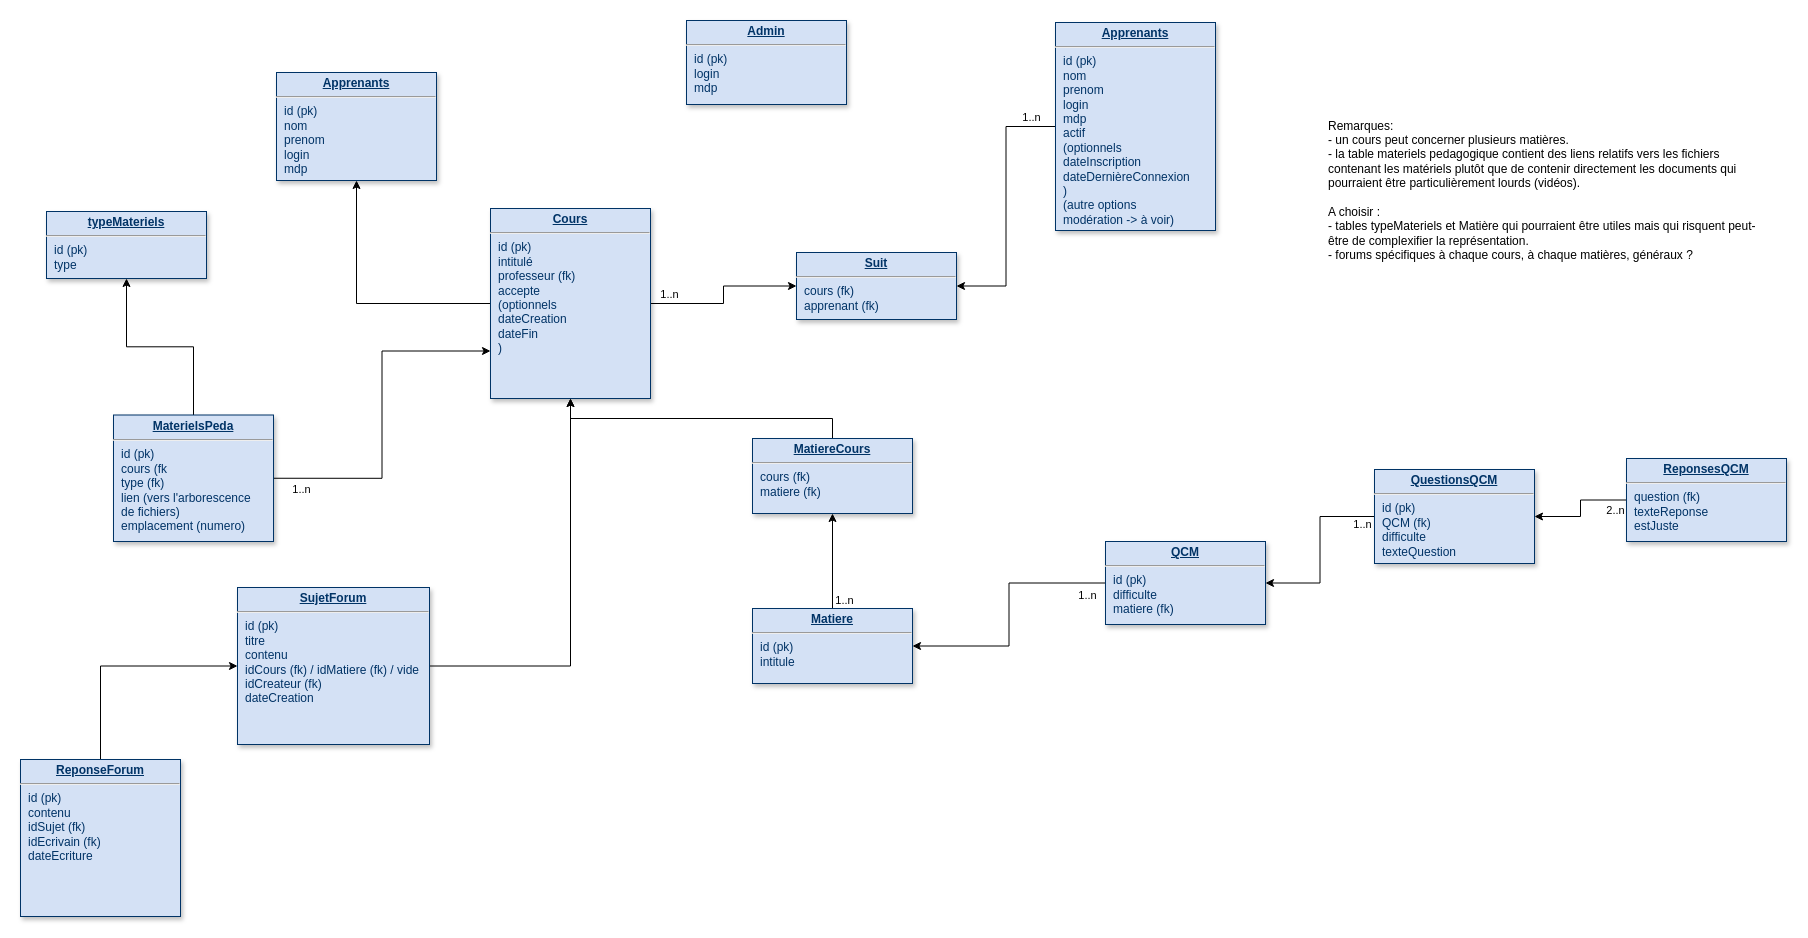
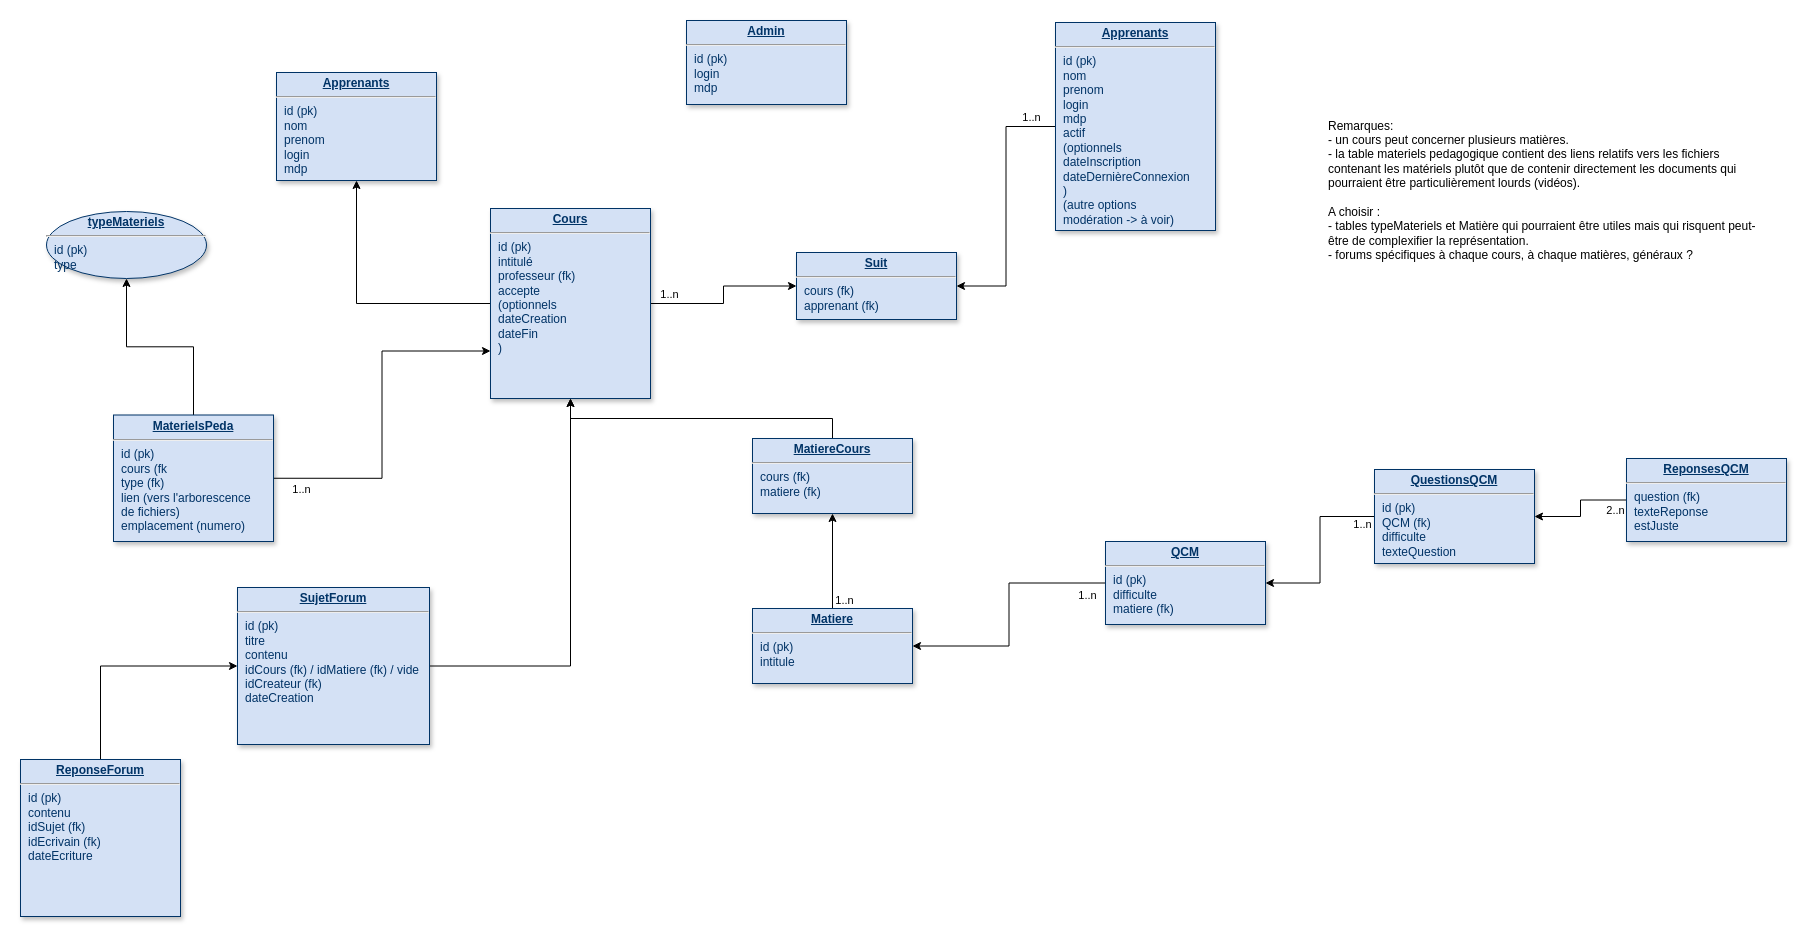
- <mxCell id="31" value="&lt;p style=&quot;margin: 0px ; margin-top: 4px ; text-align: center ; text-decoration: underline&quot;&gt;&lt;strong&gt;typeMateriels&lt;br&gt;&lt;/strong&gt;&lt;/p&gt;&lt;hr&gt;&lt;p style=&quot;margin: 0px ; margin-left: 8px&quot;&gt;id (pk)&lt;br&gt;&lt;/p&gt;&lt;p style=&quot;margin: 0px ; margin-left: 8px&quot;&gt;type&lt;br&gt;&lt;/p&gt;&lt;p style=&quot;margin: 0px ; margin-left: 8px&quot;&gt;&lt;br&gt;&lt;/p&gt;" style="verticalAlign=top;align=left;overflow=fill;fontSize=12;fontFamily=Helvetica;html=1;strokeColor=#003366;shadow=1;fillColor=#D4E1F5;fontColor=#003366" parent="1" vertex="1"><mxGeometry x="46" y="211" width="160" height="67" as="geometry" /></mxCell>
+ <mxCell id="31" value="&lt;p style=&quot;margin: 0px ; margin-top: 4px ; text-align: center ; text-decoration: underline&quot;&gt;&lt;strong&gt;typeMateriels&lt;br&gt;&lt;/strong&gt;&lt;/p&gt;&lt;hr&gt;&lt;p style=&quot;margin: 0px ; margin-left: 8px&quot;&gt;id (pk)&lt;br&gt;&lt;/p&gt;&lt;p style=&quot;margin: 0px ; margin-left: 8px&quot;&gt;type&lt;br&gt;&lt;/p&gt;&lt;p style=&quot;margin: 0px ; margin-left: 8px&quot;&gt;&lt;br&gt;&lt;/p&gt;" style="ellipse;verticalAlign=top;align=left;overflow=fill;fontSize=12;fontFamily=Helvetica;html=1;strokeColor=#003366;shadow=1;fillColor=#D4E1F5;fontColor=#003366;" parent="1" vertex="1"><mxGeometry x="46" y="211" width="160" height="67" as="geometry" /></mxCell>
